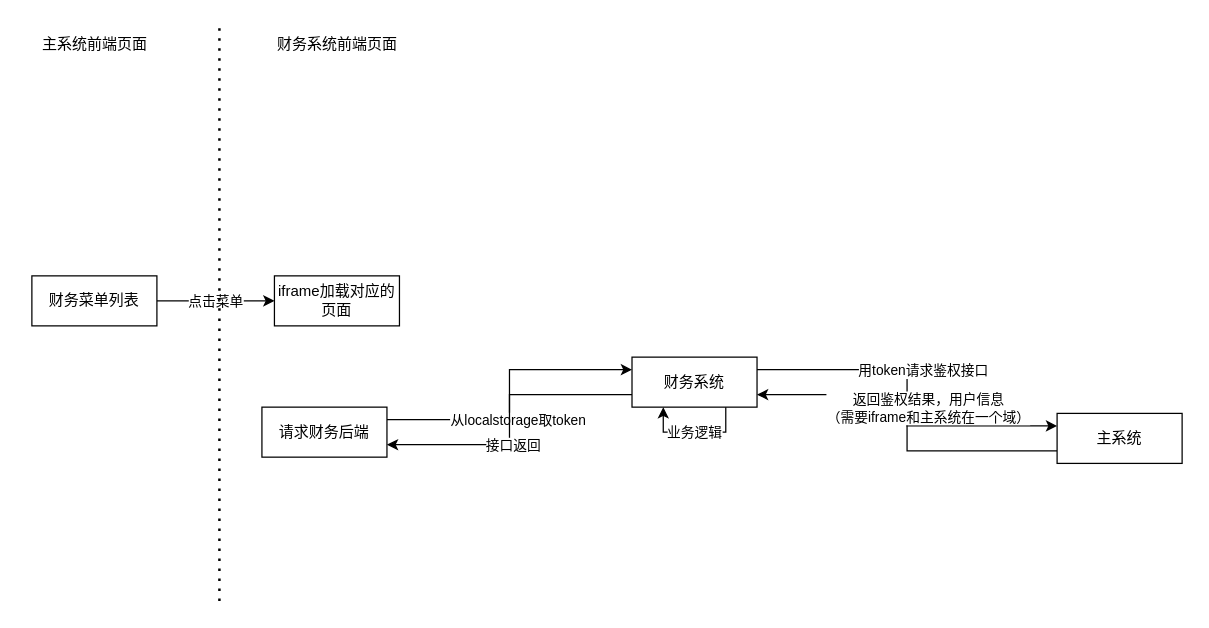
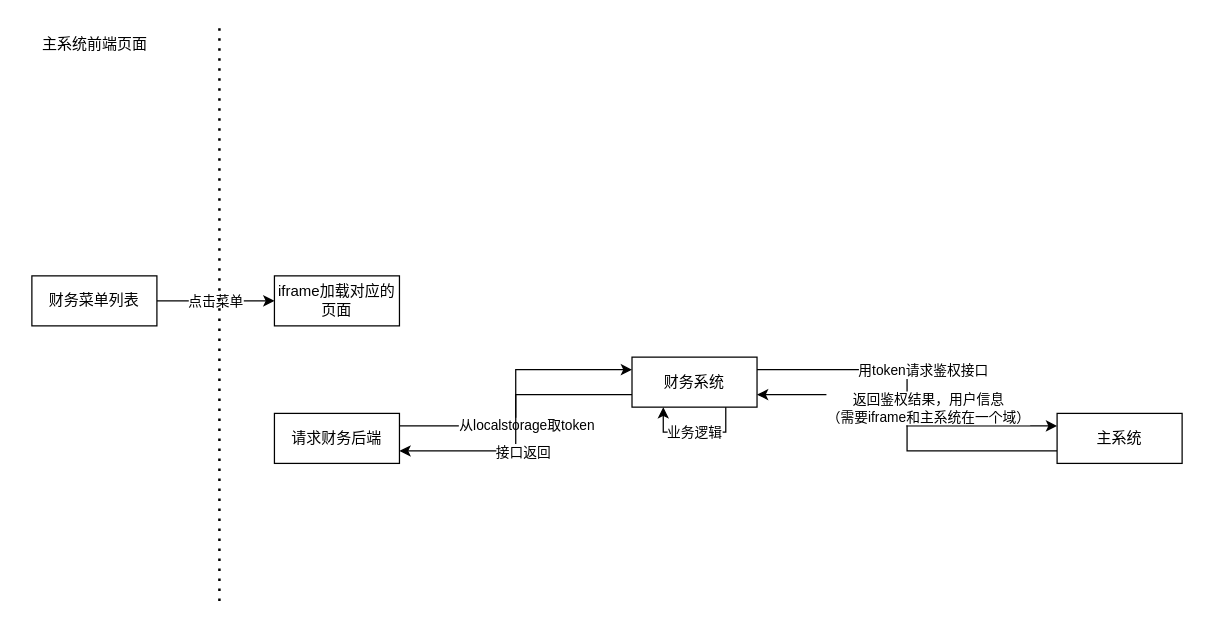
- <mxCell id="20" value="财务系统前端页面" style="text;html=1;align=center;verticalAlign=middle;resizable=0;points=[];autosize=1;strokeColor=none;fillColor=none;" vertex="1" parent="1"><mxGeometry x="209" y="20" width="120" height="30" as="geometry" /></mxCell>
- <mxCell id="8" value="请求财务后端" style="rounded=0;whiteSpace=wrap;html=1;" vertex="1" parent="1"><mxGeometry x="209" y="325" width="100" height="40" as="geometry" /></mxCell>
+ <mxCell id="8" value="请求财务后端" style="rounded=0;whiteSpace=wrap;html=1;" vertex="1" parent="1"><mxGeometry x="219" y="330" width="100" height="40" as="geometry" /></mxCell>
